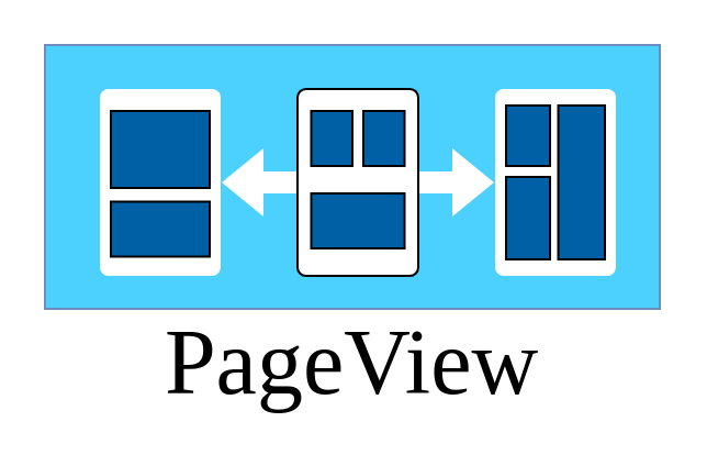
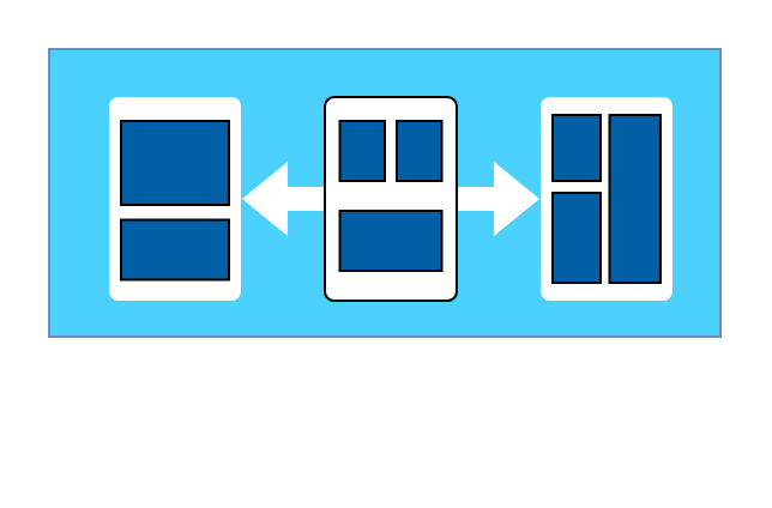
- <mxCell id="3" value="&lt;font style=&quot;font-size: 42px&quot; face=&quot;Verdana&quot;&gt;PageView&lt;/font&gt;" style="text;html=1;strokeColor=none;fillColor=none;align=center;verticalAlign=middle;whiteSpace=wrap;rounded=0;" parent="1" vertex="1"><mxGeometry x="20" y="140" width="280" height="50" as="geometry" /></mxCell>
